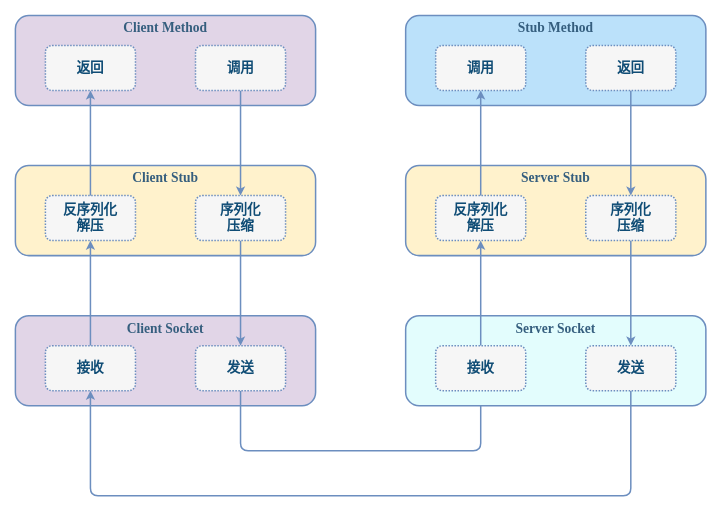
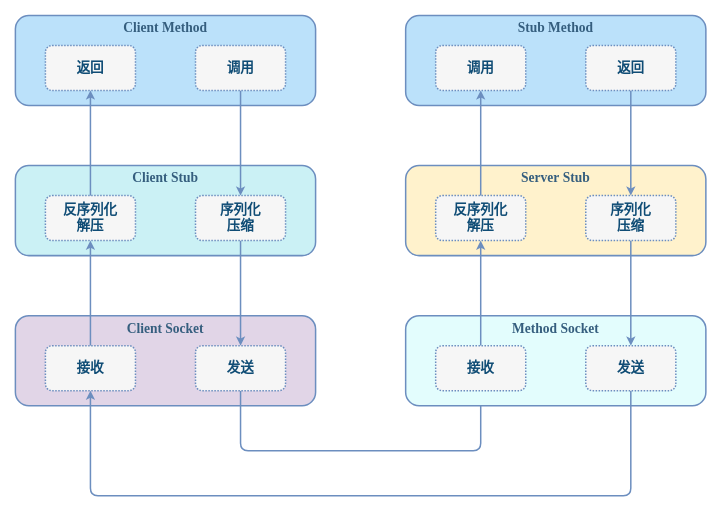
- <mxCell id="11" value="Client Method" style="rounded=1;whiteSpace=wrap;html=1;shadow=0;align=center;verticalAlign=top;fontFamily=Comic Sans MS;fontSize=18;fontColor=#355E7E;fillColor=#e1d5e7;strokeColor=#6C8EBF;strokeWidth=2;fontStyle=1;container=0;" parent="1" vertex="1"><mxGeometry x="20" y="20" width="400" height="120" as="geometry" /></mxCell>
+ <mxCell id="11" value="Client Method" style="rounded=1;whiteSpace=wrap;html=1;shadow=0;align=center;verticalAlign=top;fontFamily=Comic Sans MS;fontSize=18;fontColor=#355E7E;fillColor=#BBE1FA;strokeColor=#6C8EBF;strokeWidth=2;fontStyle=1;container=0;" parent="1" vertex="1"><mxGeometry x="20" y="20" width="400" height="120" as="geometry" /></mxCell>
- <mxCell id="2" value="Client Stub" style="rounded=1;whiteSpace=wrap;html=1;shadow=0;align=center;verticalAlign=top;fontFamily=Comic Sans MS;fontSize=18;fontColor=#355E7E;fillColor=#fff2cc;strokeColor=#6C8EBF;strokeWidth=2;fontStyle=1;container=0;" parent="1" vertex="1"><mxGeometry x="20" y="220" width="400" height="120" as="geometry" /></mxCell>
+ <mxCell id="2" value="Client Stub" style="rounded=1;whiteSpace=wrap;html=1;shadow=0;align=center;verticalAlign=top;fontFamily=Comic Sans MS;fontSize=18;fontColor=#355E7E;fillColor=#CBF1F5;strokeColor=#6C8EBF;strokeWidth=2;fontStyle=1;container=0;" parent="1" vertex="1"><mxGeometry x="20" y="220" width="400" height="120" as="geometry" /></mxCell>
- <mxCell id="17" value="Server&amp;nbsp;Socket" style="rounded=1;whiteSpace=wrap;html=1;shadow=0;align=center;verticalAlign=top;fontFamily=Comic Sans MS;fontSize=18;fontColor=#355E7E;fillColor=#E3FDFD;strokeColor=#6C8EBF;strokeWidth=2;fontStyle=1;container=0;" parent="1" vertex="1"><mxGeometry x="540" y="420" width="400" height="120" as="geometry" /></mxCell>
+ <mxCell id="17" value="Method&amp;nbsp;Socket" style="rounded=1;whiteSpace=wrap;html=1;shadow=0;align=center;verticalAlign=top;fontFamily=Comic Sans MS;fontSize=18;fontColor=#355E7E;fillColor=#E3FDFD;strokeColor=#6C8EBF;strokeWidth=2;fontStyle=1;container=0;" parent="1" vertex="1"><mxGeometry x="540" y="420" width="400" height="120" as="geometry" /></mxCell>
